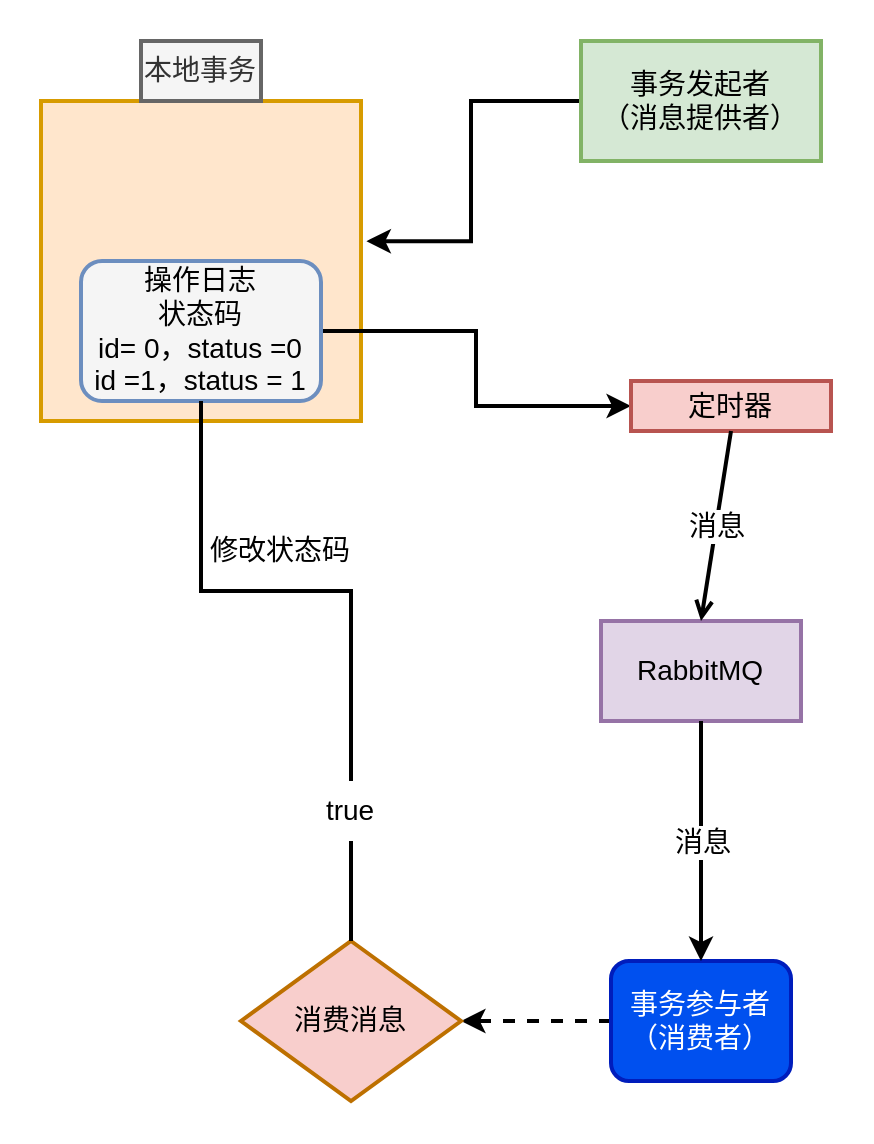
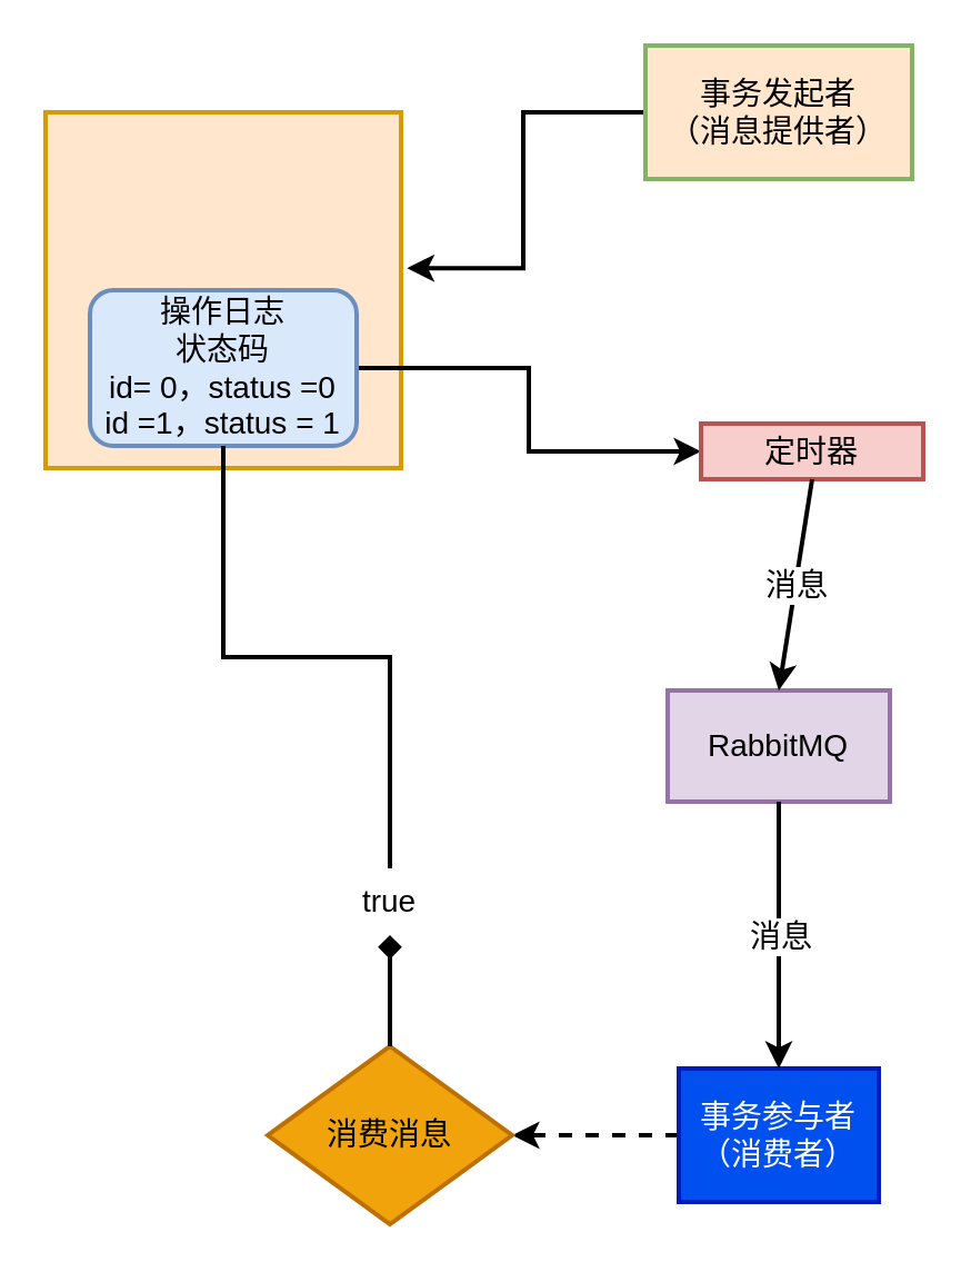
- <mxCell id="8" value="本地事务" style="text;html=1;strokeColor=#666666;fillColor=#f5f5f5;align=center;verticalAlign=middle;whiteSpace=wrap;rounded=0;strokeWidth=2;fontSize=14;fontColor=#333333;" vertex="1" parent="1"><mxGeometry x="70" y="20" width="60" height="30" as="geometry" /></mxCell>
- <mxCell id="3" value="事务发起者&lt;br&gt;（消息提供者）" style="rounded=0;whiteSpace=wrap;html=1;fontSize=14;strokeWidth=2;fillColor=#d5e8d4;strokeColor=#82b366;" vertex="1" parent="1"><mxGeometry x="290" y="20" width="120" height="60" as="geometry" /></mxCell>
+ <mxCell id="3" value="事务发起者&lt;br&gt;（消息提供者）" style="rounded=0;whiteSpace=wrap;html=1;fontSize=14;strokeWidth=2;fillColor=#ffe6cc;strokeColor=#82b366;" vertex="1" parent="1"><mxGeometry x="290" y="20" width="120" height="60" as="geometry" /></mxCell>
- <mxCell id="10" value="操作日志&lt;br&gt;状态码&lt;br&gt;id= 0，status =0&lt;br&gt;id =1，status = 1" style="rounded=1;whiteSpace=wrap;html=1;strokeWidth=2;fontSize=14;fillColor=#f5f5f5;strokeColor=#6c8ebf;" vertex="1" parent="1"><mxGeometry x="40" y="130" width="120" height="70" as="geometry" /></mxCell>
+ <mxCell id="10" value="操作日志&lt;br&gt;状态码&lt;br&gt;id= 0，status =0&lt;br&gt;id =1，status = 1" style="rounded=1;whiteSpace=wrap;html=1;strokeWidth=2;fontSize=14;fillColor=#dae8fc;strokeColor=#6c8ebf;" vertex="1" parent="1"><mxGeometry x="40" y="130" width="120" height="70" as="geometry" /></mxCell>
- <mxCell id="20" value="修改状态码" style="text;html=1;strokeColor=none;fillColor=none;align=center;verticalAlign=middle;whiteSpace=wrap;rounded=0;fontSize=14;" vertex="1" parent="1"><mxGeometry x="100" y="260" width="80" height="30" as="geometry" /></mxCell>
- <mxCell id="12" value="" style="endArrow=open;html=1;rounded=0;fontSize=14;strokeWidth=2;exitX=0.5;exitY=1;exitDx=0;exitDy=0;entryX=0.5;entryY=0;entryDx=0;entryDy=0;" edge="1" parent="1" source="11" target="6"><mxGeometry relative="1" as="geometry"><mxPoint x="310" y="270" as="sourcePoint" /><mxPoint x="410" y="270" as="targetPoint" /></mxGeometry></mxCell>
+ <mxCell id="12" value="" style="endArrow=classic;html=1;rounded=0;fontSize=14;strokeWidth=2;exitX=0.5;exitY=1;exitDx=0;exitDy=0;entryX=0.5;entryY=0;entryDx=0;entryDy=0;" edge="1" parent="1" source="11" target="6"><mxGeometry relative="1" as="geometry"><mxPoint x="310" y="270" as="sourcePoint" /><mxPoint x="410" y="270" as="targetPoint" /></mxGeometry></mxCell>
- <mxCell id="19" value="" style="edgeStyle=orthogonalEdgeStyle;rounded=0;orthogonalLoop=1;jettySize=auto;html=1;entryX=0.5;entryY=1;entryDx=0;entryDy=0;fontSize=14;strokeWidth=2;endArrow=none;" edge="1" parent="1" source="17" target="18"><mxGeometry relative="1" as="geometry"><mxPoint x="175" y="470" as="sourcePoint" /><mxPoint x="100" y="200" as="targetPoint" /></mxGeometry></mxCell>
+ <mxCell id="19" value="" style="edgeStyle=orthogonalEdgeStyle;rounded=0;orthogonalLoop=1;jettySize=auto;html=1;entryX=0.5;entryY=1;entryDx=0;entryDy=0;fontSize=14;strokeWidth=2;endArrow=diamond;" edge="1" parent="1" source="17" target="18"><mxGeometry relative="1" as="geometry"><mxPoint x="175" y="470" as="sourcePoint" /><mxPoint x="100" y="200" as="targetPoint" /></mxGeometry></mxCell>
- <mxCell id="17" value="消费消息" style="rhombus;whiteSpace=wrap;html=1;fontSize=14;strokeWidth=2;fillColor=#f8cecc;fontColor=#000000;strokeColor=#BD7000;" vertex="1" parent="1"><mxGeometry x="120" y="470" width="110" height="80" as="geometry" /></mxCell>
+ <mxCell id="17" value="消费消息" style="rhombus;whiteSpace=wrap;html=1;fontSize=14;strokeWidth=2;fillColor=#f0a30a;fontColor=#000000;strokeColor=#BD7000;" vertex="1" parent="1"><mxGeometry x="120" y="470" width="110" height="80" as="geometry" /></mxCell>
- <mxCell id="5" value="事务参与者（消费者）" style="whiteSpace=wrap;html=1;fontSize=14;strokeWidth=2;fillColor=#0050ef;fontColor=#ffffff;strokeColor=#001DBC;rounded=1;" vertex="1" parent="1"><mxGeometry x="305" y="480" width="90" height="60" as="geometry" /></mxCell>
+ <mxCell id="5" value="事务参与者（消费者）" style="rounded=0;whiteSpace=wrap;html=1;fontSize=14;strokeWidth=2;fillColor=#0050ef;fontColor=#ffffff;strokeColor=#001DBC;" vertex="1" parent="1"><mxGeometry x="305" y="480" width="90" height="60" as="geometry" /></mxCell>
